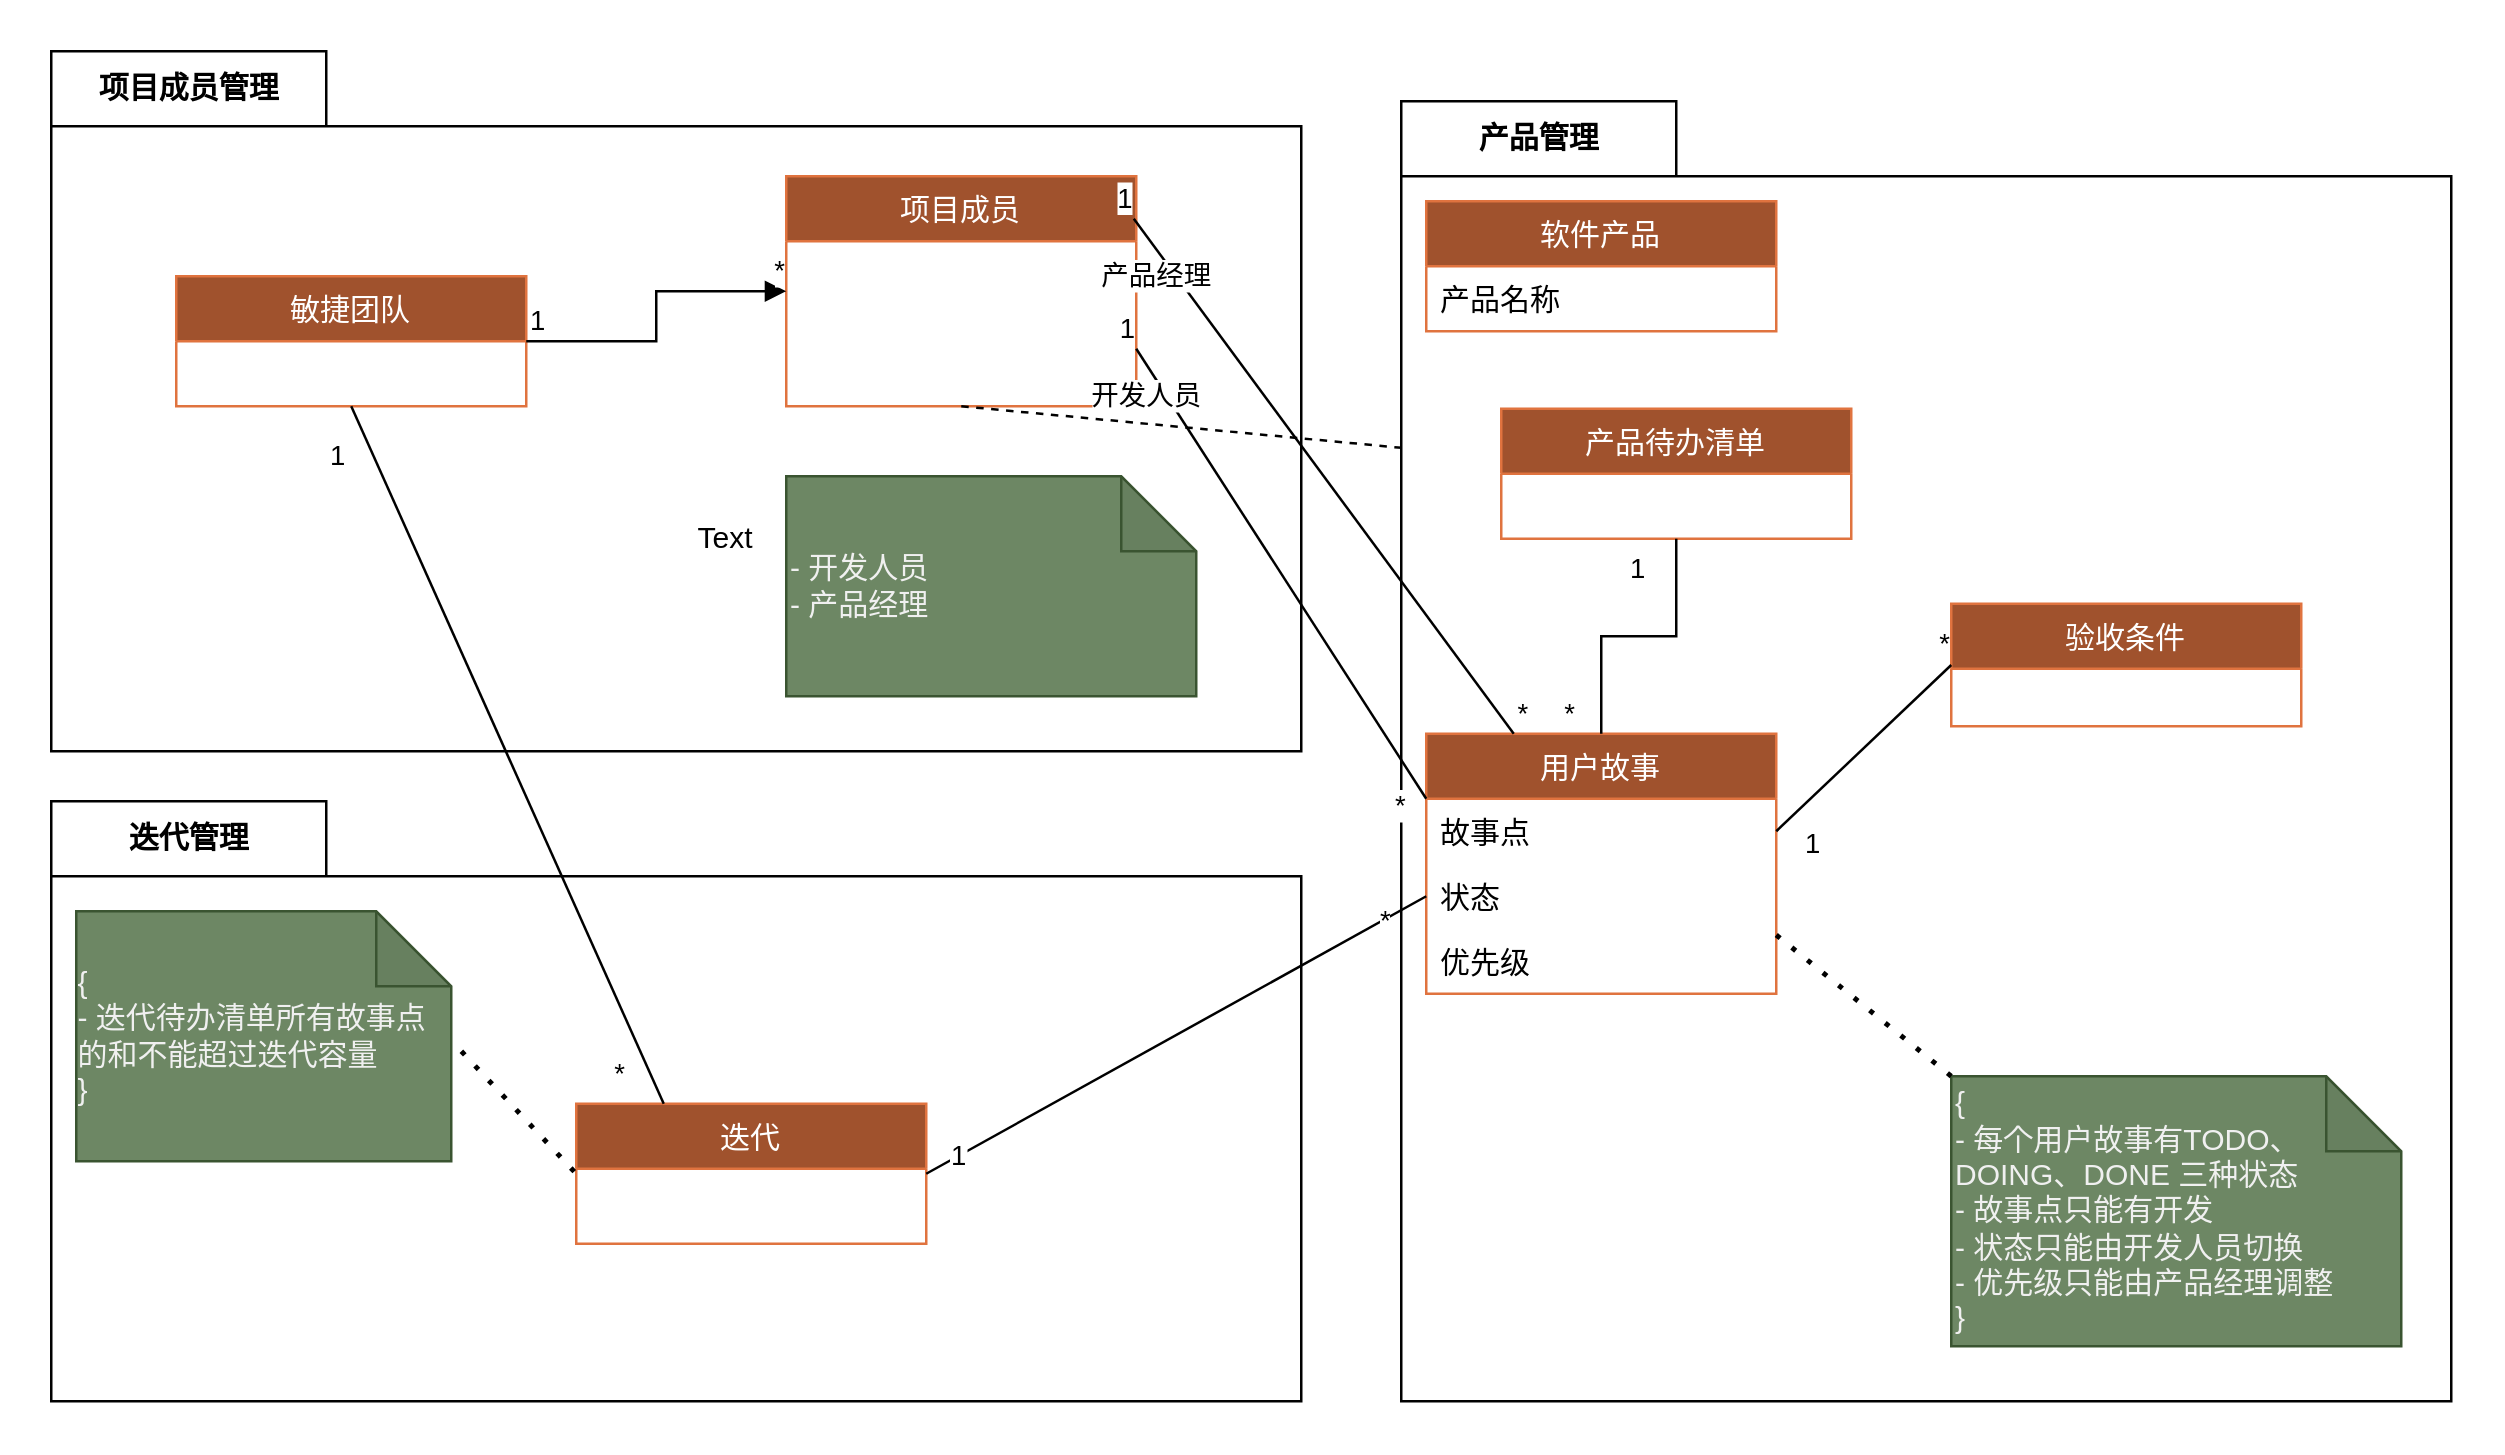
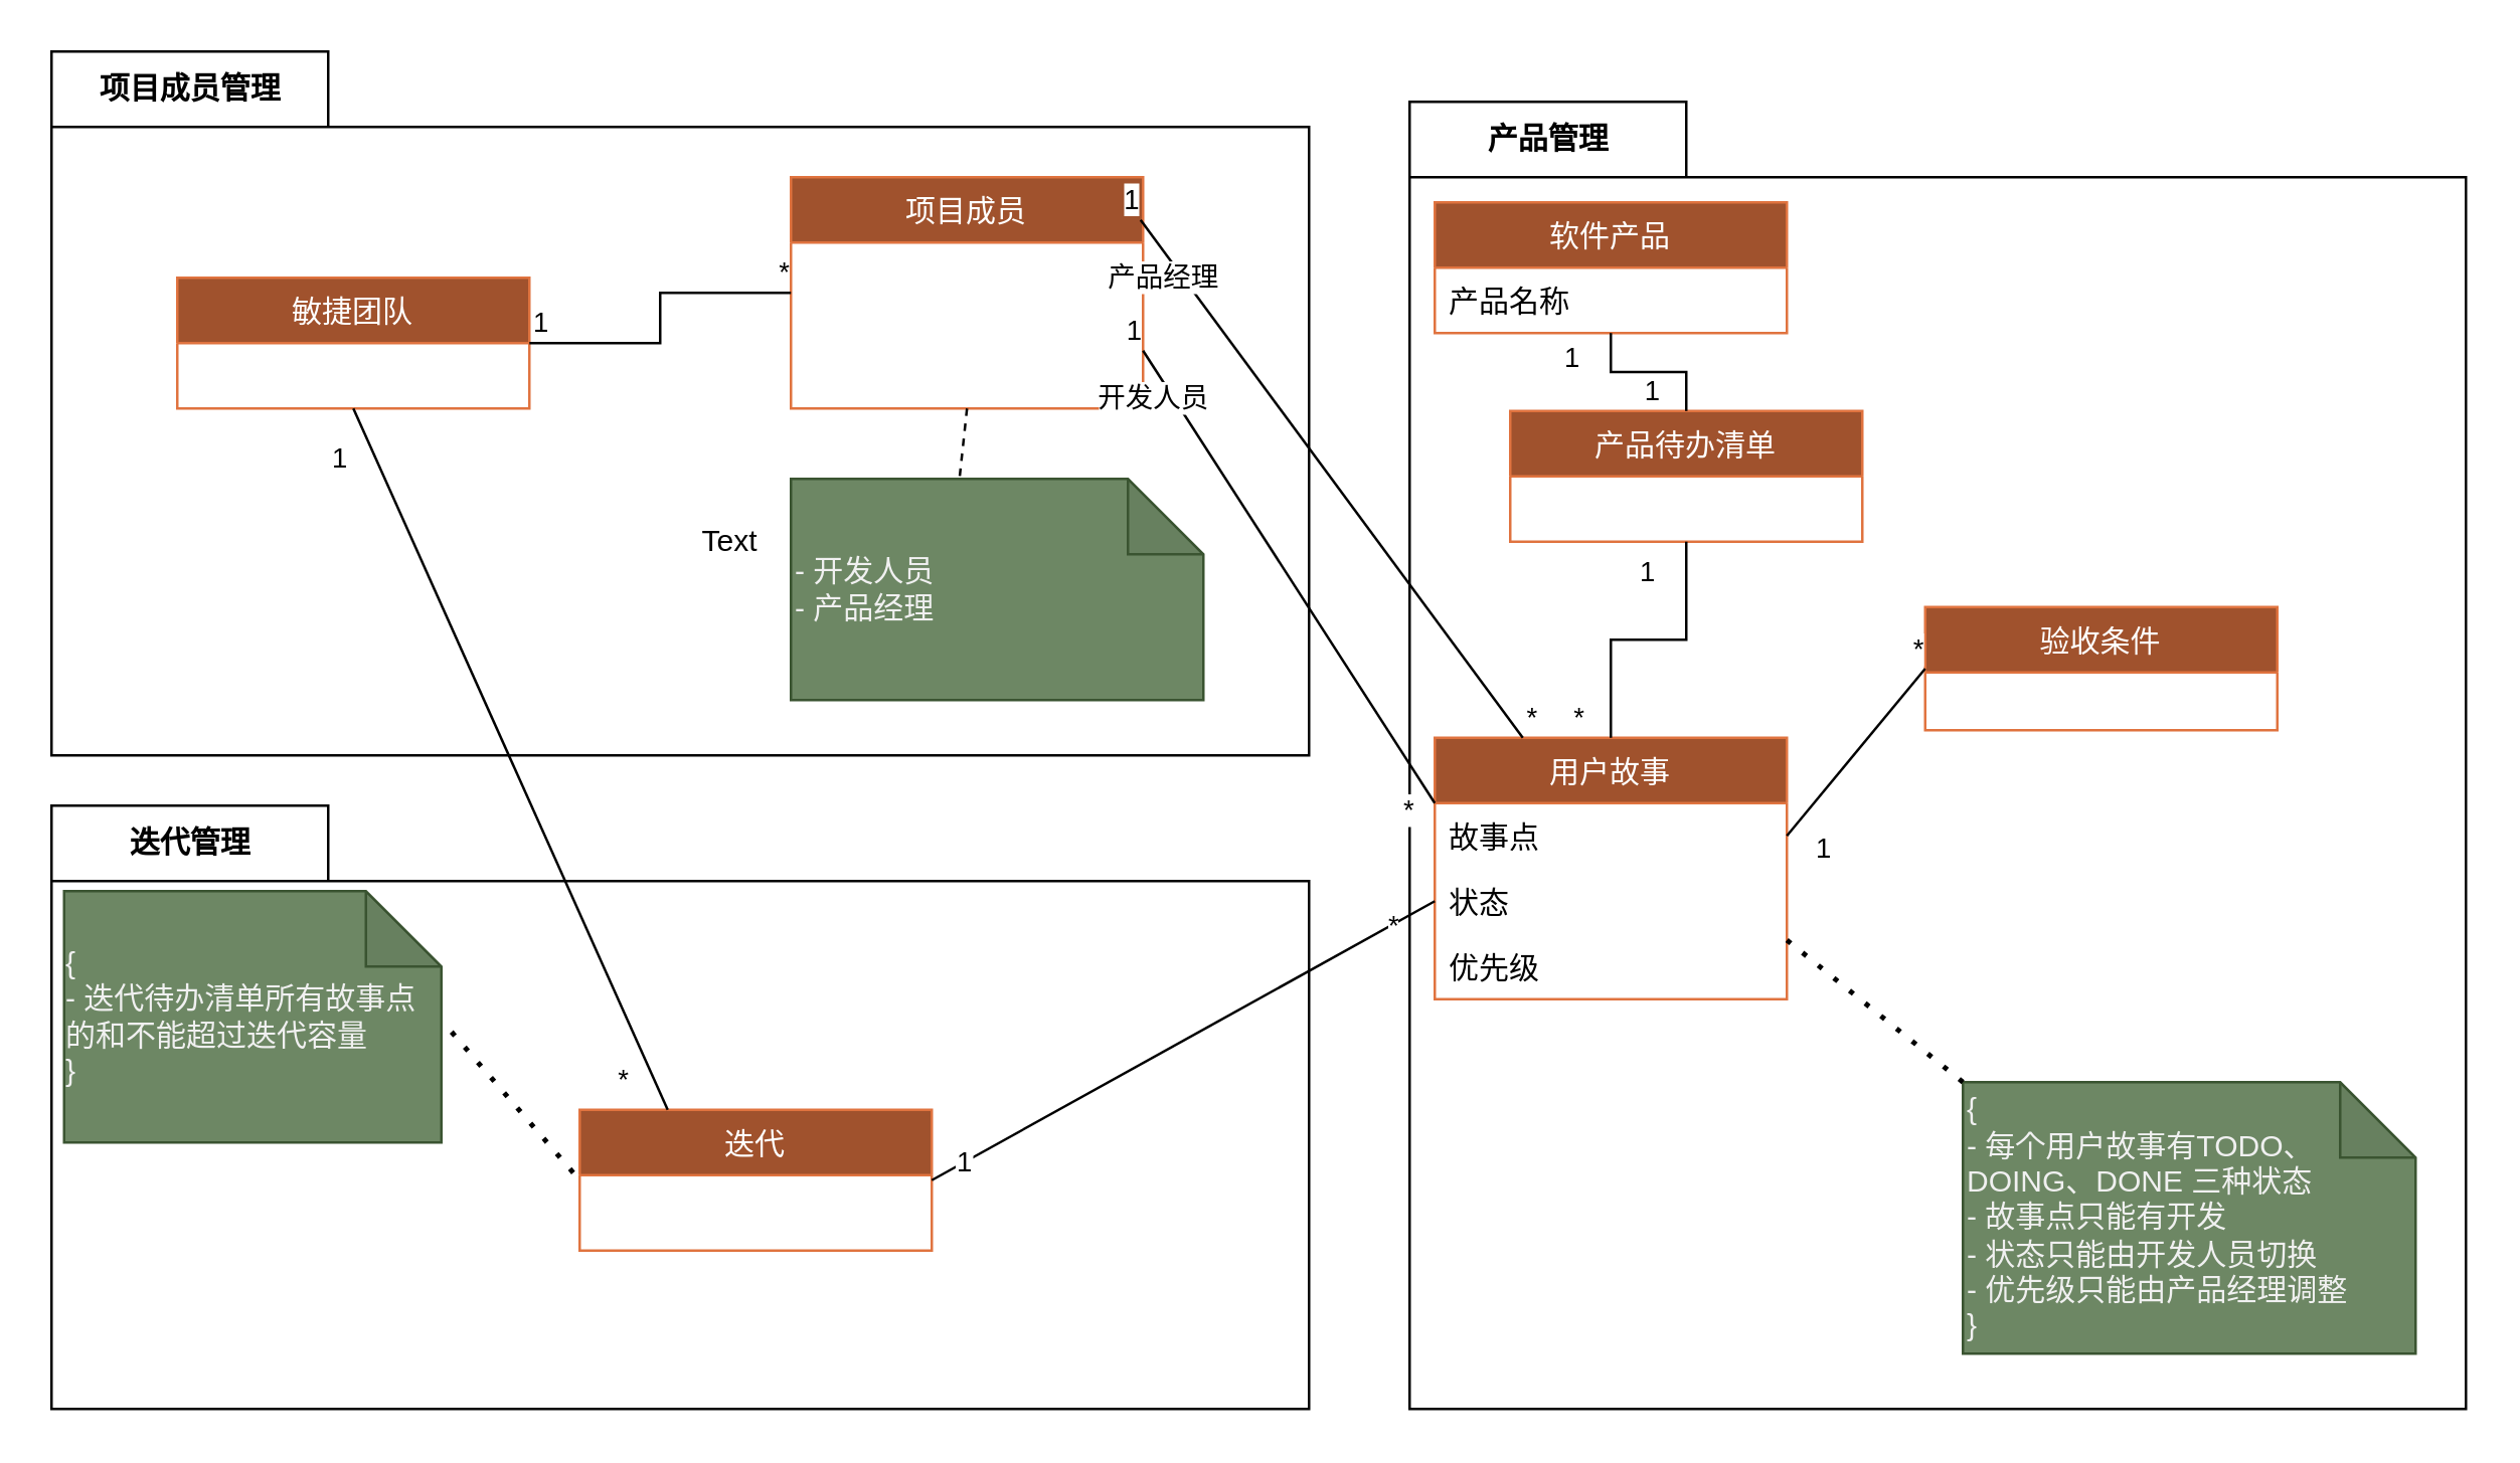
- <mxCell id="7" value="" style="endArrow=block;html=1;edgeStyle=orthogonalEdgeStyle;rounded=0;exitX=1;exitY=0.5;exitDx=0;exitDy=0;entryX=0;entryY=0.5;entryDx=0;entryDy=0;" edge="1" parent="2" source="6" target="4"><mxGeometry relative="1" as="geometry"><mxPoint x="140" y="220" as="sourcePoint" /><mxPoint x="300" y="90" as="targetPoint" /></mxGeometry></mxCell>
+ <mxCell id="7" value="" style="endArrow=none;html=1;edgeStyle=orthogonalEdgeStyle;rounded=0;exitX=1;exitY=0.5;exitDx=0;exitDy=0;entryX=0;entryY=0.5;entryDx=0;entryDy=0;" edge="1" parent="2" source="6" target="4"><mxGeometry relative="1" as="geometry"><mxPoint x="140" y="220" as="sourcePoint" /><mxPoint x="300" y="90" as="targetPoint" /></mxGeometry></mxCell>
+ <mxCell id="45" value="" style="endArrow=none;html=1;edgeStyle=orthogonalEdgeStyle;rounded=0;exitX=0.5;exitY=1;exitDx=0;exitDy=0;entryX=0.5;entryY=0;entryDx=0;entryDy=0;" edge="1" parent="1" source="32" target="12"><mxGeometry relative="1" as="geometry"><mxPoint x="760" y="130" as="sourcePoint" /><mxPoint x="920" y="130" as="targetPoint" /></mxGeometry></mxCell>
+ <mxCell id="46" value="1" style="edgeLabel;resizable=0;html=1;align=left;verticalAlign=bottom;" connectable="0" vertex="1" parent="45"><mxGeometry x="-1" relative="1" as="geometry"><mxPoint x="-20" y="18" as="offset" /></mxGeometry></mxCell>
+ <mxCell id="47" value="1" style="edgeLabel;resizable=0;html=1;align=right;verticalAlign=bottom;" connectable="0" vertex="1" parent="45"><mxGeometry x="1" relative="1" as="geometry"><mxPoint x="-10" as="offset" /></mxGeometry></mxCell>
- <mxCell id="5" value="" style="endArrow=none;dashed=1;html=1;rounded=0;exitX=0.5;exitY=1;exitDx=0;exitDy=0;" edge="1" parent="2" source="4" target="12"><mxGeometry width="50" height="50" relative="1" as="geometry"><mxPoint x="620" y="-320" as="sourcePoint" /><mxPoint x="670" y="-370" as="targetPoint" /></mxGeometry></mxCell>
+ <mxCell id="5" value="" style="endArrow=none;dashed=1;html=1;rounded=0;exitX=0.5;exitY=1;exitDx=0;exitDy=0;entryX=0;entryY=0;entryDx=67;entryDy=0;entryPerimeter=0;" edge="1" parent="2" source="4" target="3"><mxGeometry width="50" height="50" relative="1" as="geometry"><mxPoint x="620" y="-320" as="sourcePoint" /><mxPoint x="670" y="-370" as="targetPoint" /></mxGeometry></mxCell>
- <mxCell id="18" value="验收条件" style="swimlane;fontStyle=0;childLayout=stackLayout;horizontal=1;startSize=26;fillColor=#a0522d;horizontalStack=0;resizeParent=1;resizeParentMax=0;resizeLast=0;collapsible=1;marginBottom=0;strokeColor=#E0733F;fontColor=#ffffff;" vertex="1" parent="10"><mxGeometry x="220" y="201" width="140" height="49" as="geometry"><mxRectangle x="30" y="481" width="100" height="30" as="alternateBounds" /></mxGeometry></mxCell>
+ <mxCell id="18" value="验收条件" style="swimlane;fontStyle=0;childLayout=stackLayout;horizontal=1;startSize=26;fillColor=#a0522d;horizontalStack=0;resizeParent=1;resizeParentMax=0;resizeLast=0;collapsible=1;marginBottom=0;strokeColor=#E0733F;fontColor=#ffffff;" vertex="1" parent="10"><mxGeometry x="205" y="201" width="140" height="49" as="geometry"><mxRectangle x="30" y="481" width="100" height="30" as="alternateBounds" /></mxGeometry></mxCell>
- <mxCell id="27" value="&lt;div style=&quot;color: rgb(240, 240, 240); text-align: left;&quot;&gt;{&lt;/div&gt;&lt;div style=&quot;color: rgb(240, 240, 240); text-align: left;&quot;&gt;- 迭代待办清单所有故事点的和不能超过迭代容量&lt;/div&gt;&lt;div style=&quot;color: rgb(240, 240, 240); text-align: left;&quot;&gt;}&lt;/div&gt;" style="shape=note;whiteSpace=wrap;html=1;backgroundOutline=1;darkOpacity=0.05;strokeColor=#3A5431;fontFamily=Helvetica;fontSize=12;fontColor=#ffffff;startSize=26;fillColor=#6d8764;" vertex="1" parent="25"><mxGeometry x="10" y="44" width="150" height="100" as="geometry" /></mxCell>
+ <mxCell id="27" value="&lt;div style=&quot;color: rgb(240, 240, 240); text-align: left;&quot;&gt;{&lt;/div&gt;&lt;div style=&quot;color: rgb(240, 240, 240); text-align: left;&quot;&gt;- 迭代待办清单所有故事点的和不能超过迭代容量&lt;/div&gt;&lt;div style=&quot;color: rgb(240, 240, 240); text-align: left;&quot;&gt;}&lt;/div&gt;" style="shape=note;whiteSpace=wrap;html=1;backgroundOutline=1;darkOpacity=0.05;strokeColor=#3A5431;fontFamily=Helvetica;fontSize=12;fontColor=#ffffff;startSize=26;fillColor=#6d8764;" vertex="1" parent="25"><mxGeometry x="5" y="34" width="150" height="100" as="geometry" /></mxCell>
